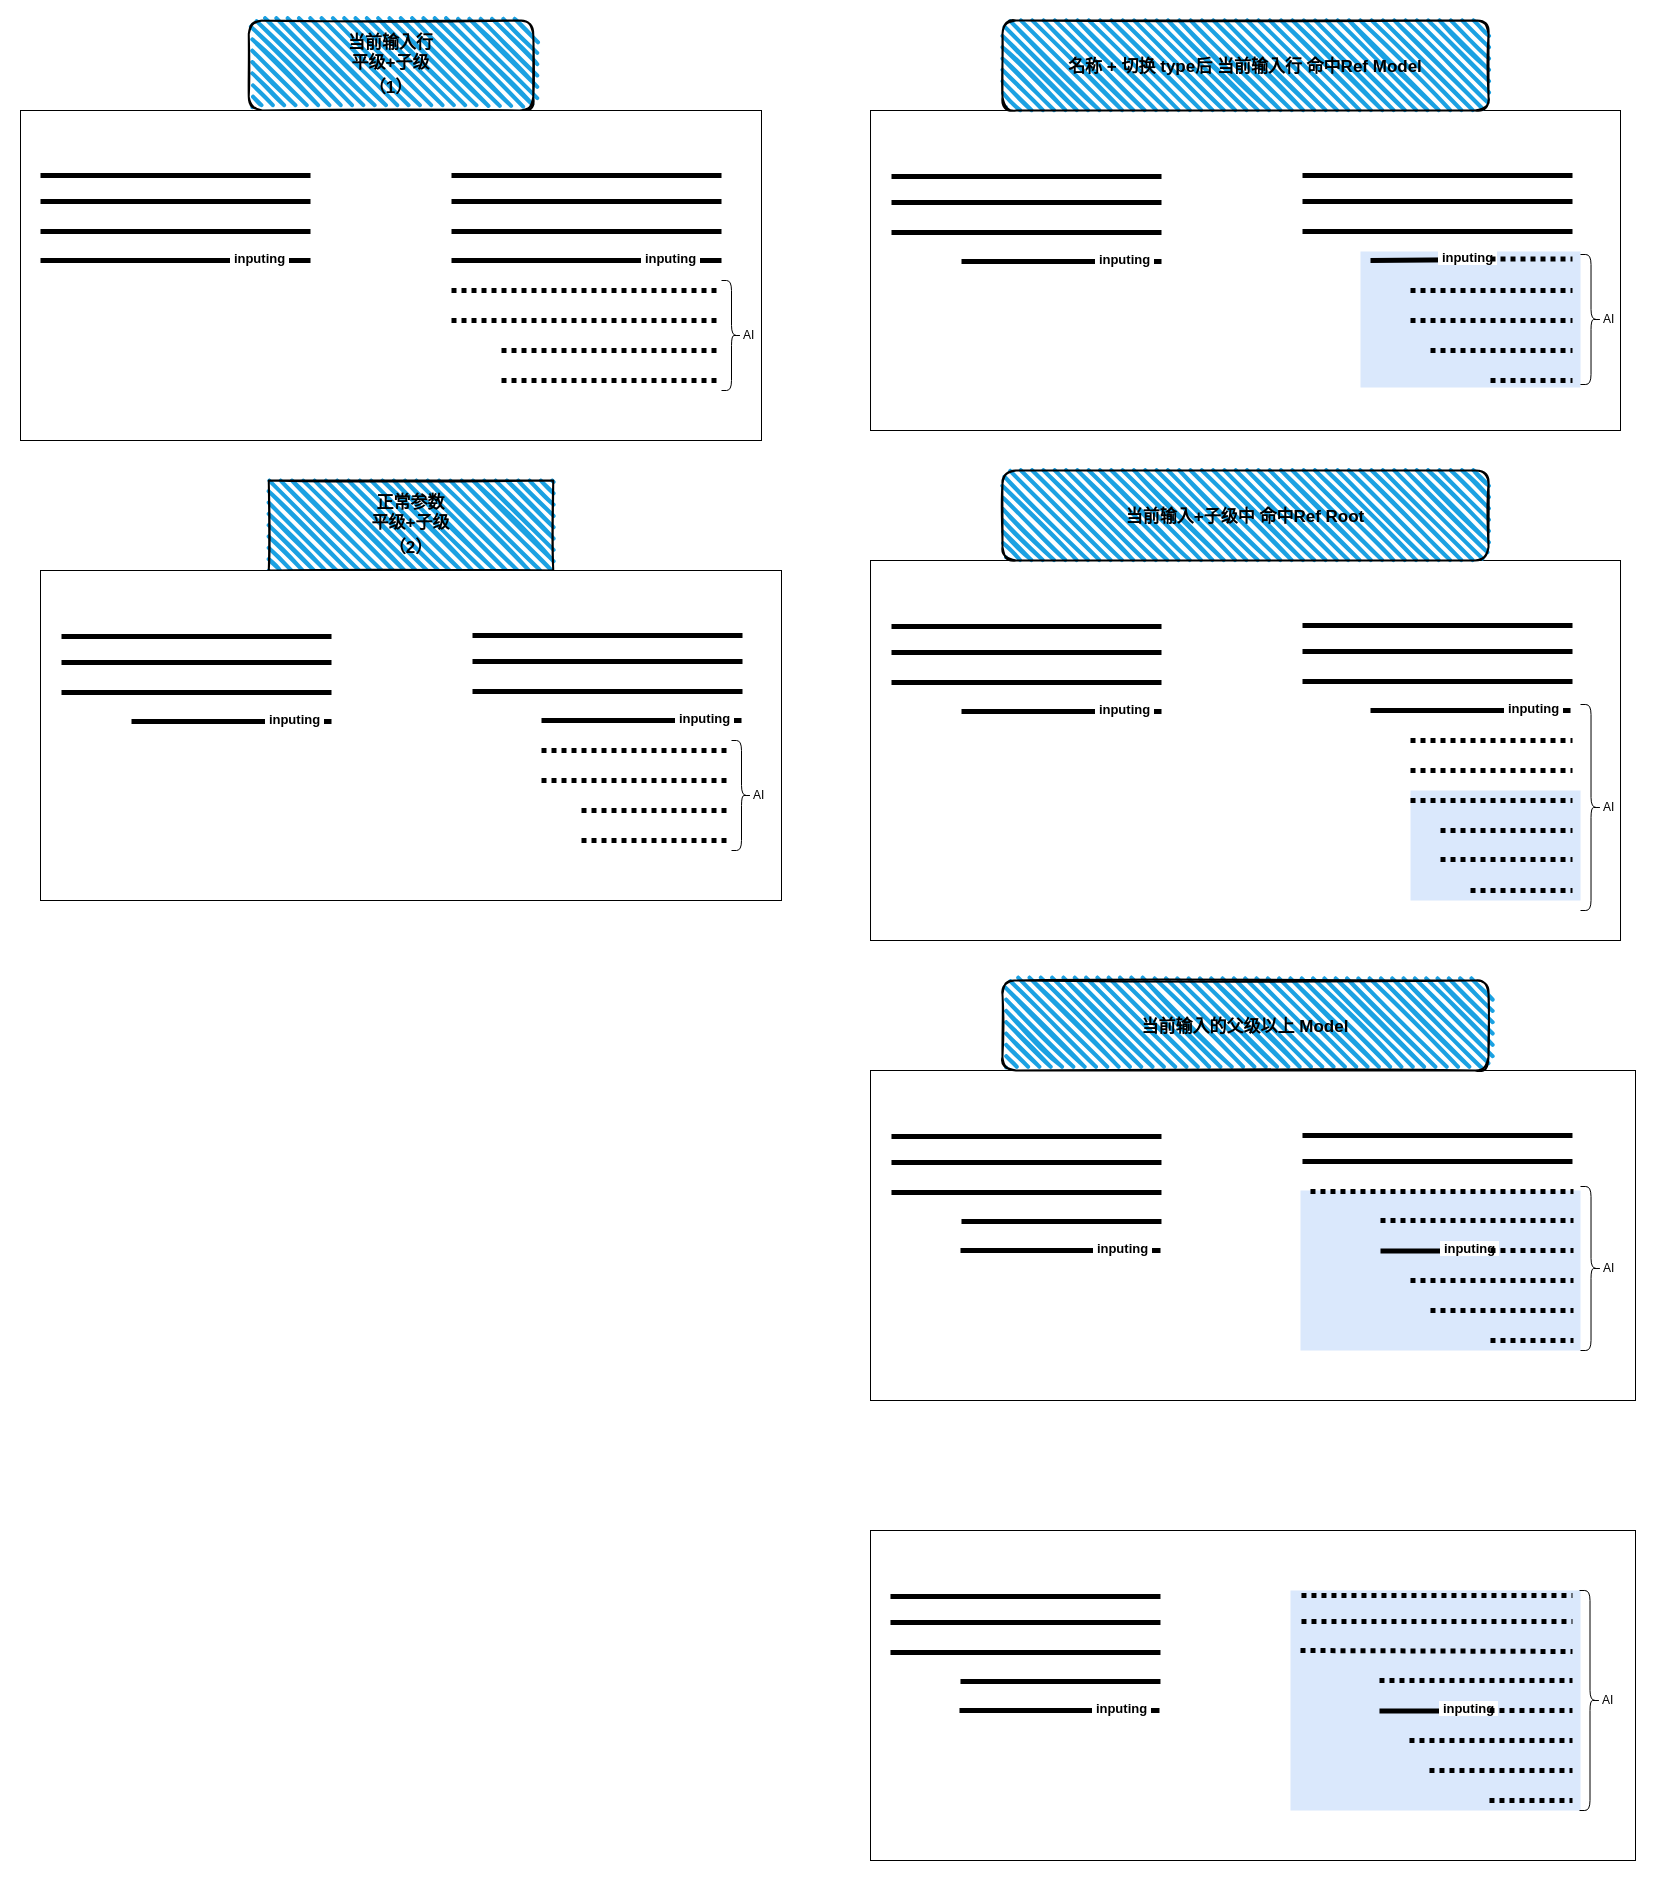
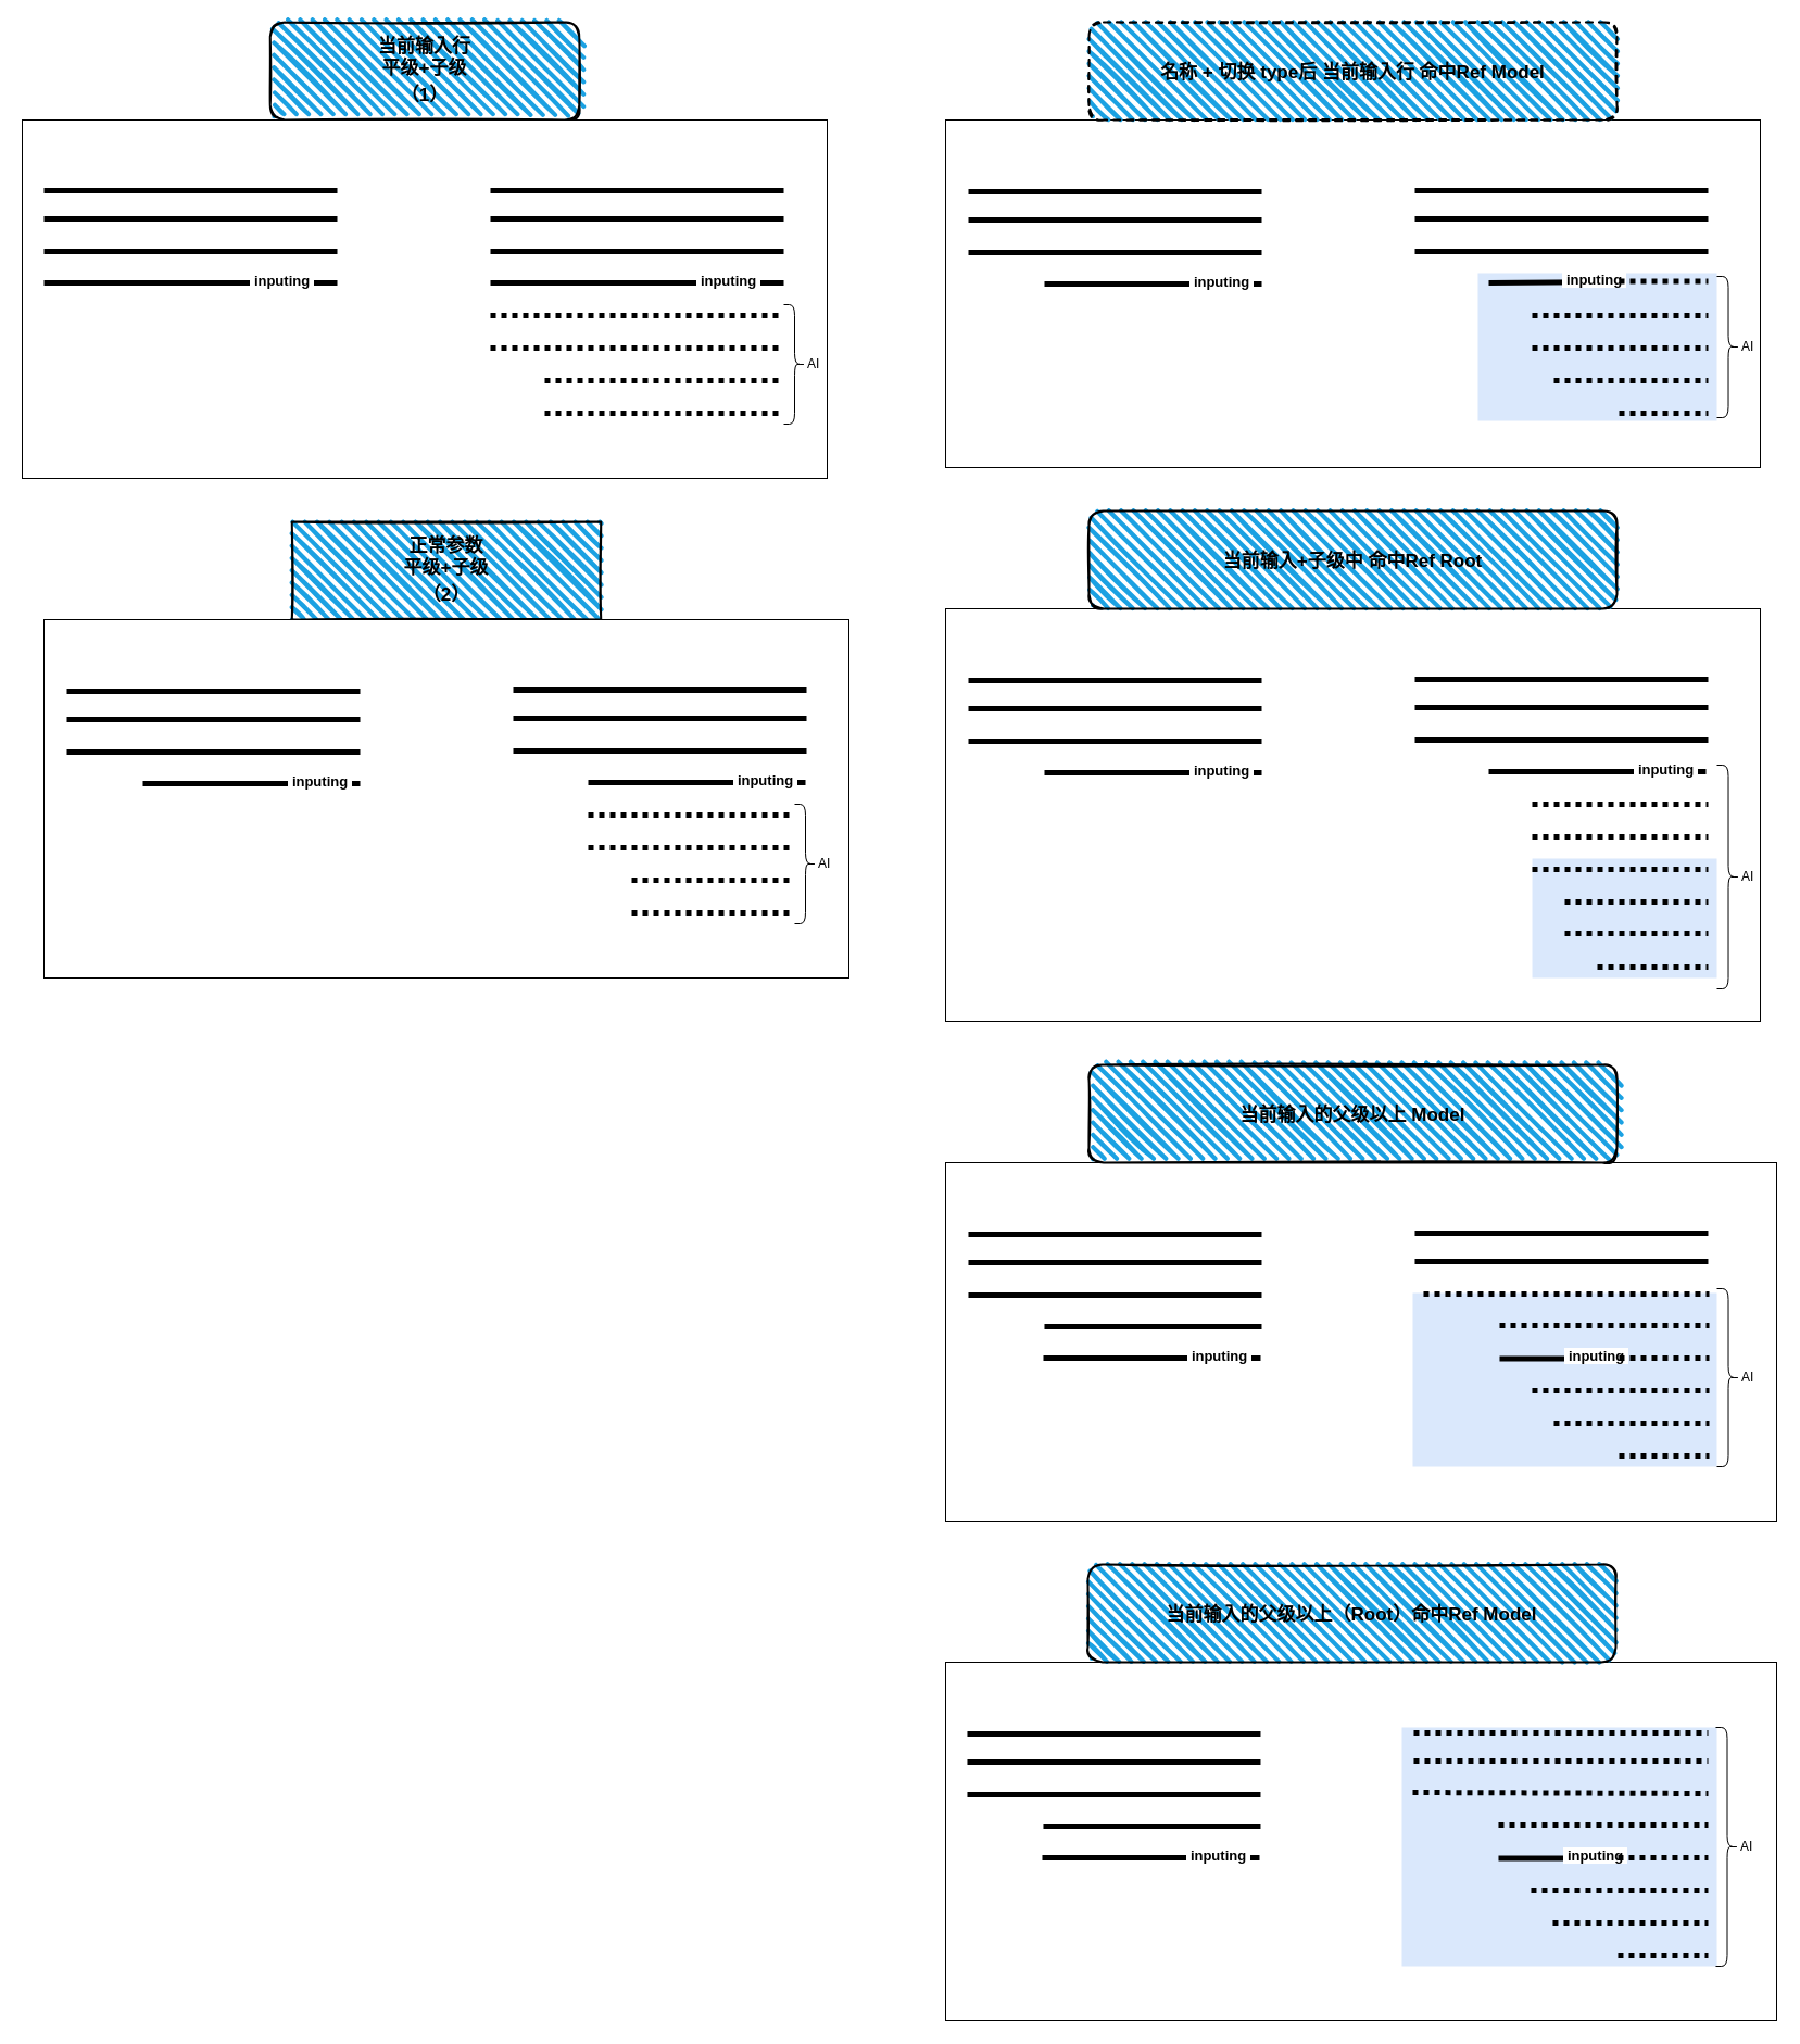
- <mxCell id="56" value="&lt;span style=&quot;text-wrap: nowrap;&quot;&gt;&lt;font style=&quot;font-size: 17px;&quot;&gt;&lt;b&gt;名称 + 切换 type后 当前输入行 命中Ref Model&lt;/b&gt;&lt;/font&gt;&lt;/span&gt;&lt;b&gt;&lt;font style=&quot;font-size: 20px;&quot;&gt;&lt;br&gt;&lt;/font&gt;&lt;/b&gt;" style="rounded=1;whiteSpace=wrap;html=1;strokeWidth=2;fillWeight=4;hachureGap=8;hachureAngle=45;fillColor=#1ba1e2;sketch=1;container=0;" parent="38" vertex="1"><mxGeometry x="131.969" width="486.053" height="90" as="geometry" /></mxCell>
+ <mxCell id="56" value="&lt;span style=&quot;text-wrap: nowrap;&quot;&gt;&lt;font style=&quot;font-size: 17px;&quot;&gt;&lt;b&gt;名称 + 切换 type后 当前输入行 命中Ref Model&lt;/b&gt;&lt;/font&gt;&lt;/span&gt;&lt;b&gt;&lt;font style=&quot;font-size: 20px;&quot;&gt;&lt;br&gt;&lt;/font&gt;&lt;/b&gt;" style="rounded=1;whiteSpace=wrap;html=1;strokeWidth=2;fillWeight=4;hachureGap=8;hachureAngle=45;fillColor=#1ba1e2;sketch=1;container=0;dashed=1;" parent="38" vertex="1"><mxGeometry x="131.969" width="486.053" height="90" as="geometry" /></mxCell>
+ <mxCell id="75" value="&lt;span style=&quot;text-wrap: nowrap;&quot;&gt;&lt;font style=&quot;font-size: 17px;&quot;&gt;&lt;b&gt;当前输入的父级以上（Root）命中Ref Model&lt;/b&gt;&lt;/font&gt;&lt;/span&gt;&lt;b&gt;&lt;font style=&quot;font-size: 20px;&quot;&gt;&lt;br&gt;&lt;/font&gt;&lt;/b&gt;" style="rounded=1;whiteSpace=wrap;html=1;strokeWidth=2;fillWeight=4;hachureGap=8;hachureAngle=45;fillColor=#1ba1e2;sketch=1;container=0;" parent="58" vertex="1"><mxGeometry x="130.949" width="486.053" height="90" as="geometry" /></mxCell>
